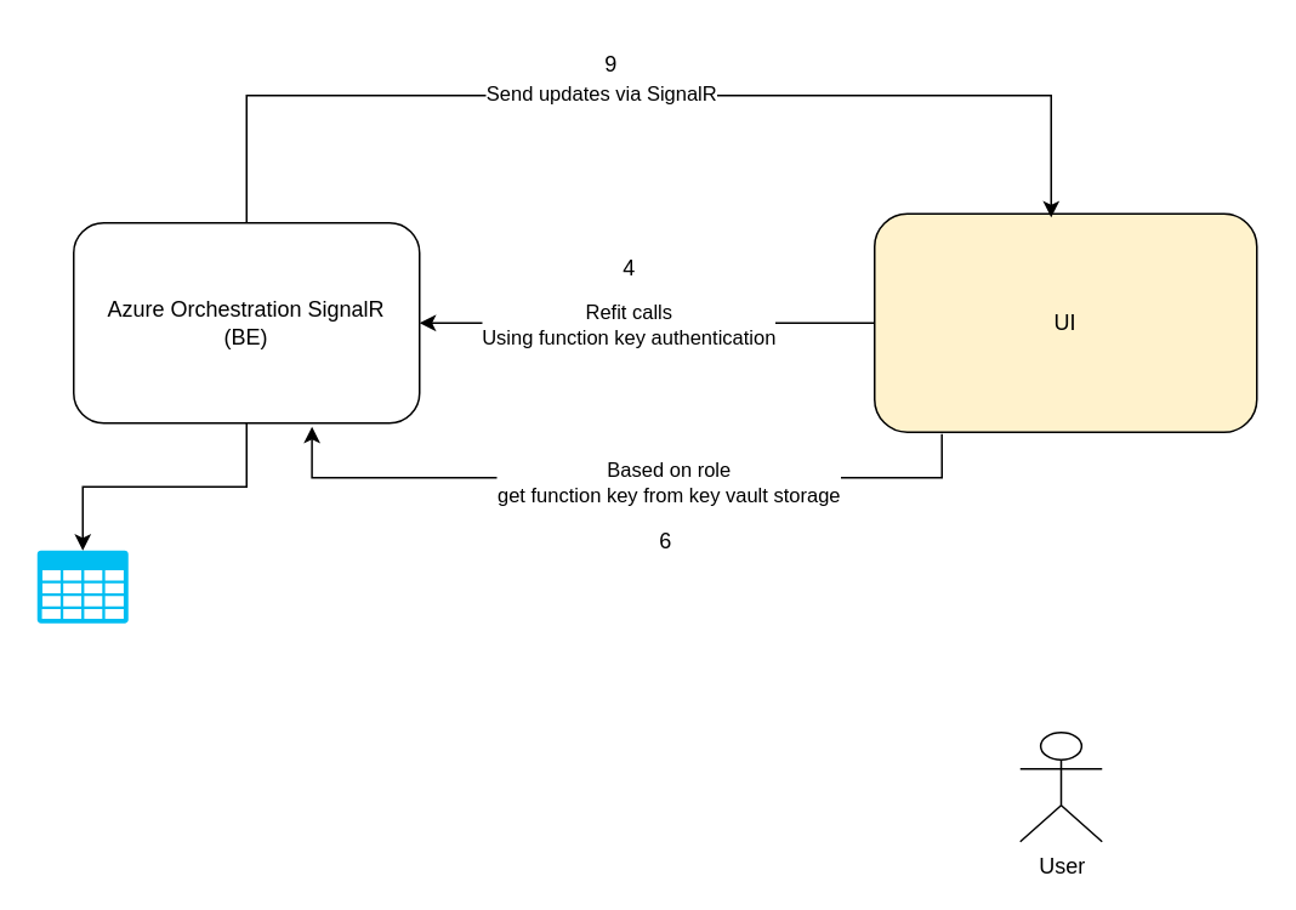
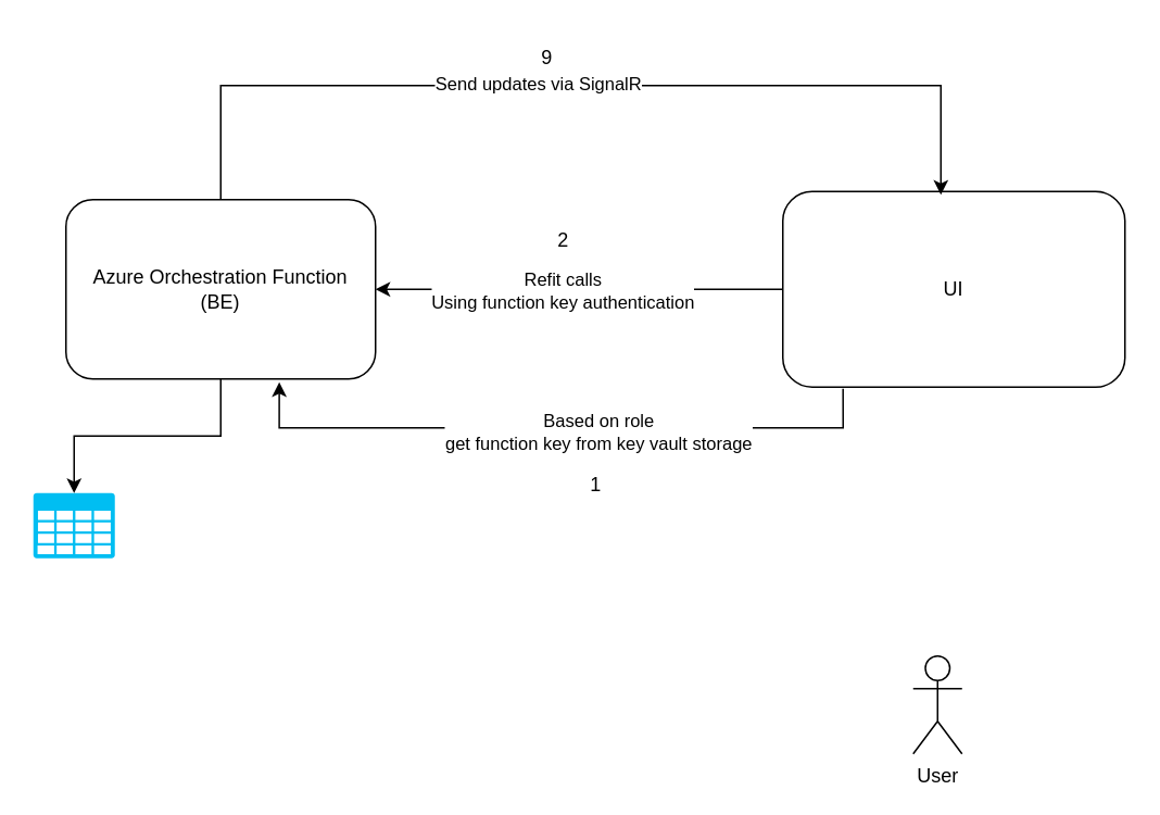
- <mxCell id="12" value="4" style="text;html=1;align=center;verticalAlign=middle;resizable=0;points=[];autosize=1;strokeColor=none;fillColor=none;" parent="1" vertex="1"><mxGeometry x="330" y="132" width="30" height="30" as="geometry" /></mxCell>
+ <mxCell id="12" value="2" style="text;html=1;align=center;verticalAlign=middle;resizable=0;points=[];autosize=1;strokeColor=none;fillColor=none;" parent="1" vertex="1"><mxGeometry x="330" y="132" width="30" height="30" as="geometry" /></mxCell>
- <mxCell id="5" value="Azure Orchestration SignalR&lt;br&gt;(BE)" style="rounded=1;whiteSpace=wrap;html=1;" parent="1" vertex="1"><mxGeometry x="40" y="122" width="190" height="110" as="geometry" /></mxCell>
+ <mxCell id="5" value="Azure Orchestration Function&lt;br&gt;(BE)" style="rounded=1;whiteSpace=wrap;html=1;" parent="1" vertex="1"><mxGeometry x="40" y="122" width="190" height="110" as="geometry" /></mxCell>
- <mxCell id="4" value="UI" style="rounded=1;whiteSpace=wrap;html=1;fillColor=#fff2cc;" parent="1" vertex="1"><mxGeometry x="480" y="117" width="210" height="120" as="geometry" /></mxCell>
+ <mxCell id="4" value="UI" style="rounded=1;whiteSpace=wrap;html=1;" parent="1" vertex="1"><mxGeometry x="480" y="117" width="210" height="120" as="geometry" /></mxCell>
- <mxCell id="11" value="6" style="text;html=1;align=center;verticalAlign=middle;resizable=0;points=[];autosize=1;strokeColor=none;fillColor=none;" parent="1" vertex="1"><mxGeometry x="350" y="282" width="30" height="30" as="geometry" /></mxCell>
+ <mxCell id="11" value="1" style="text;html=1;align=center;verticalAlign=middle;resizable=0;points=[];autosize=1;strokeColor=none;fillColor=none;" parent="1" vertex="1"><mxGeometry x="350" y="282" width="30" height="30" as="geometry" /></mxCell>
- <mxCell id="6" value="User&lt;div&gt;&lt;br&gt;&lt;/div&gt;" style="shape=umlActor;verticalLabelPosition=bottom;verticalAlign=top;html=1;outlineConnect=0;" parent="1" vertex="1"><mxGeometry x="560" y="402" width="45" height="60" as="geometry" /></mxCell>
+ <mxCell id="6" value="User&lt;div&gt;&lt;br&gt;&lt;/div&gt;" style="shape=umlActor;verticalLabelPosition=bottom;verticalAlign=top;html=1;outlineConnect=0;" parent="1" vertex="1"><mxGeometry x="560" y="402" width="30" height="60" as="geometry" /></mxCell>
